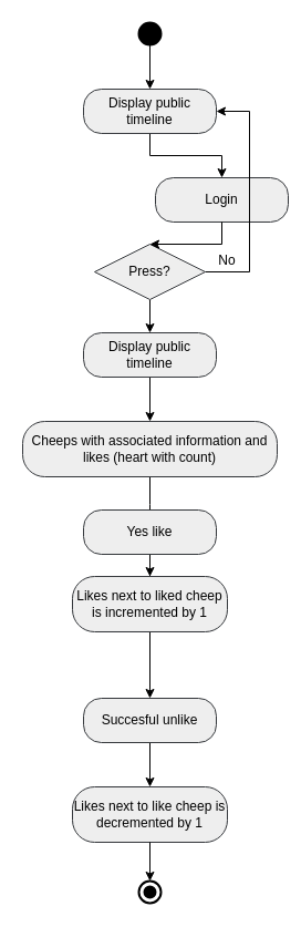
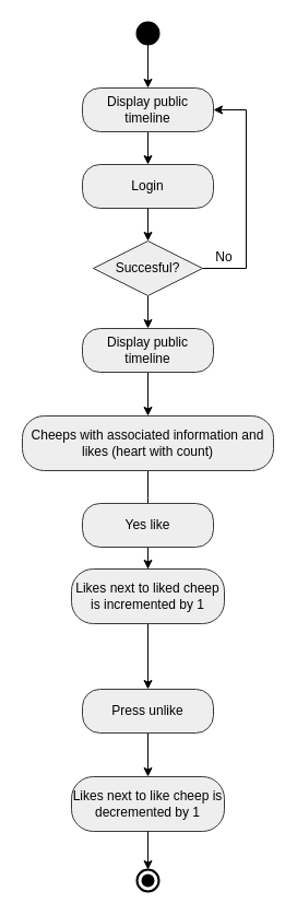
- <mxCell id="8" value="Login" style="rounded=1;whiteSpace=wrap;html=1;arcSize=40;fontSize=12;glass=0;strokeWidth=1;shadow=0;fillColor=#eeeeee;strokeColor=#36393d;" vertex="1" parent="1"><mxGeometry x="140" y="160" width="120" height="40" as="geometry" /></mxCell>
+ <mxCell id="8" value="Login" style="rounded=1;whiteSpace=wrap;html=1;arcSize=40;fontSize=12;glass=0;strokeWidth=1;shadow=0;fillColor=#eeeeee;strokeColor=#36393d;" vertex="1" parent="1"><mxGeometry x="75" y="150" width="120" height="40" as="geometry" /></mxCell>
- <mxCell id="11" value="Press?" style="strokeWidth=1;html=1;shape=mxgraph.flowchart.decision;whiteSpace=wrap;fillColor=#eeeeee;strokeColor=#36393d;" vertex="1" parent="1"><mxGeometry x="85" width="100" height="50" as="geometry" y="220" /></mxCell>
+ <mxCell id="11" value="Succesful?" style="strokeWidth=1;html=1;shape=mxgraph.flowchart.decision;whiteSpace=wrap;fillColor=#eeeeee;strokeColor=#36393d;" vertex="1" parent="1"><mxGeometry x="85" width="100" height="50" as="geometry" y="220" /></mxCell>
- <mxCell id="21" value="Succesful unlike" style="rounded=1;whiteSpace=wrap;html=1;arcSize=40;fontSize=12;glass=0;strokeWidth=1;shadow=0;fillColor=#eeeeee;strokeColor=#36393d;" vertex="1" parent="1"><mxGeometry x="75" y="630" width="120" height="40" as="geometry" /></mxCell>
+ <mxCell id="21" value="Press unlike" style="rounded=1;whiteSpace=wrap;html=1;arcSize=40;fontSize=12;glass=0;strokeWidth=1;shadow=0;fillColor=#eeeeee;strokeColor=#36393d;" vertex="1" parent="1"><mxGeometry x="75" y="630" width="120" height="40" as="geometry" /></mxCell>
